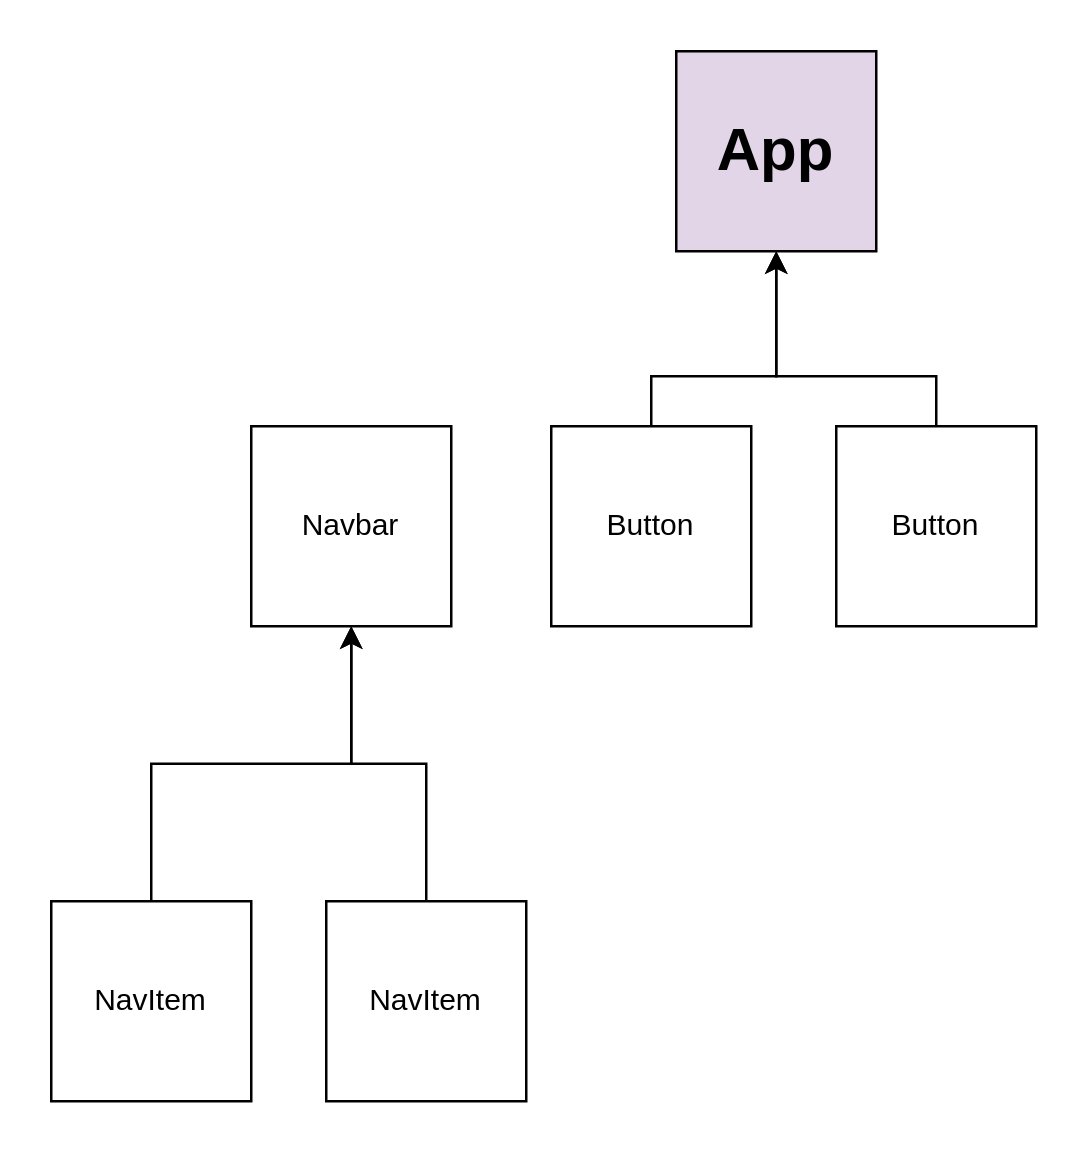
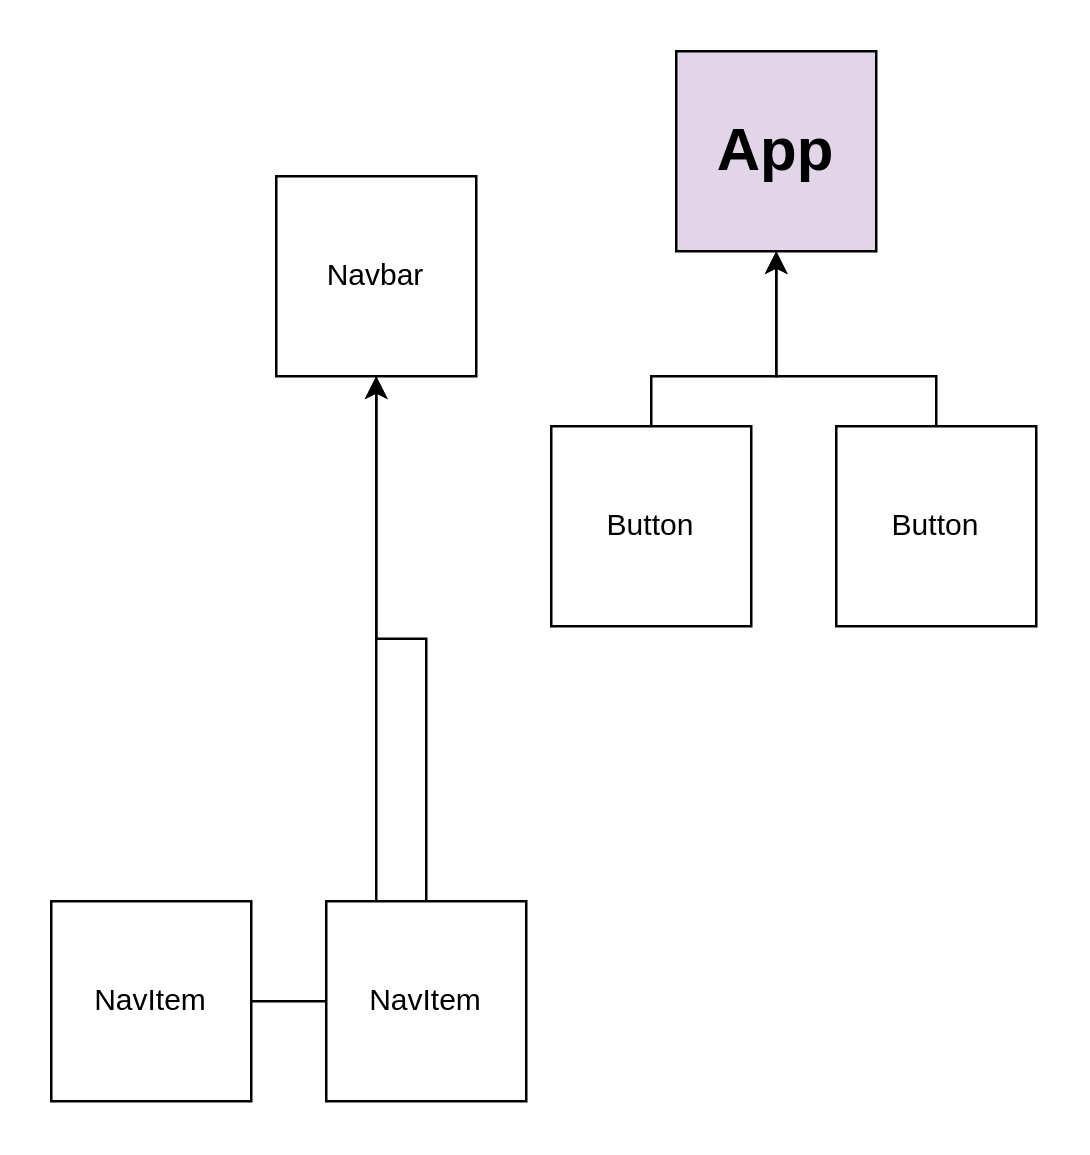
- <mxCell id="3" value="Navbar" style="whiteSpace=wrap;html=1;aspect=fixed;" vertex="1" parent="1"><mxGeometry x="100" y="170" width="80" height="80" as="geometry" /></mxCell>
+ <mxCell id="3" value="Navbar" style="whiteSpace=wrap;html=1;aspect=fixed;" vertex="1" parent="1"><mxGeometry x="110" y="70" width="80" height="80" as="geometry" /></mxCell>
